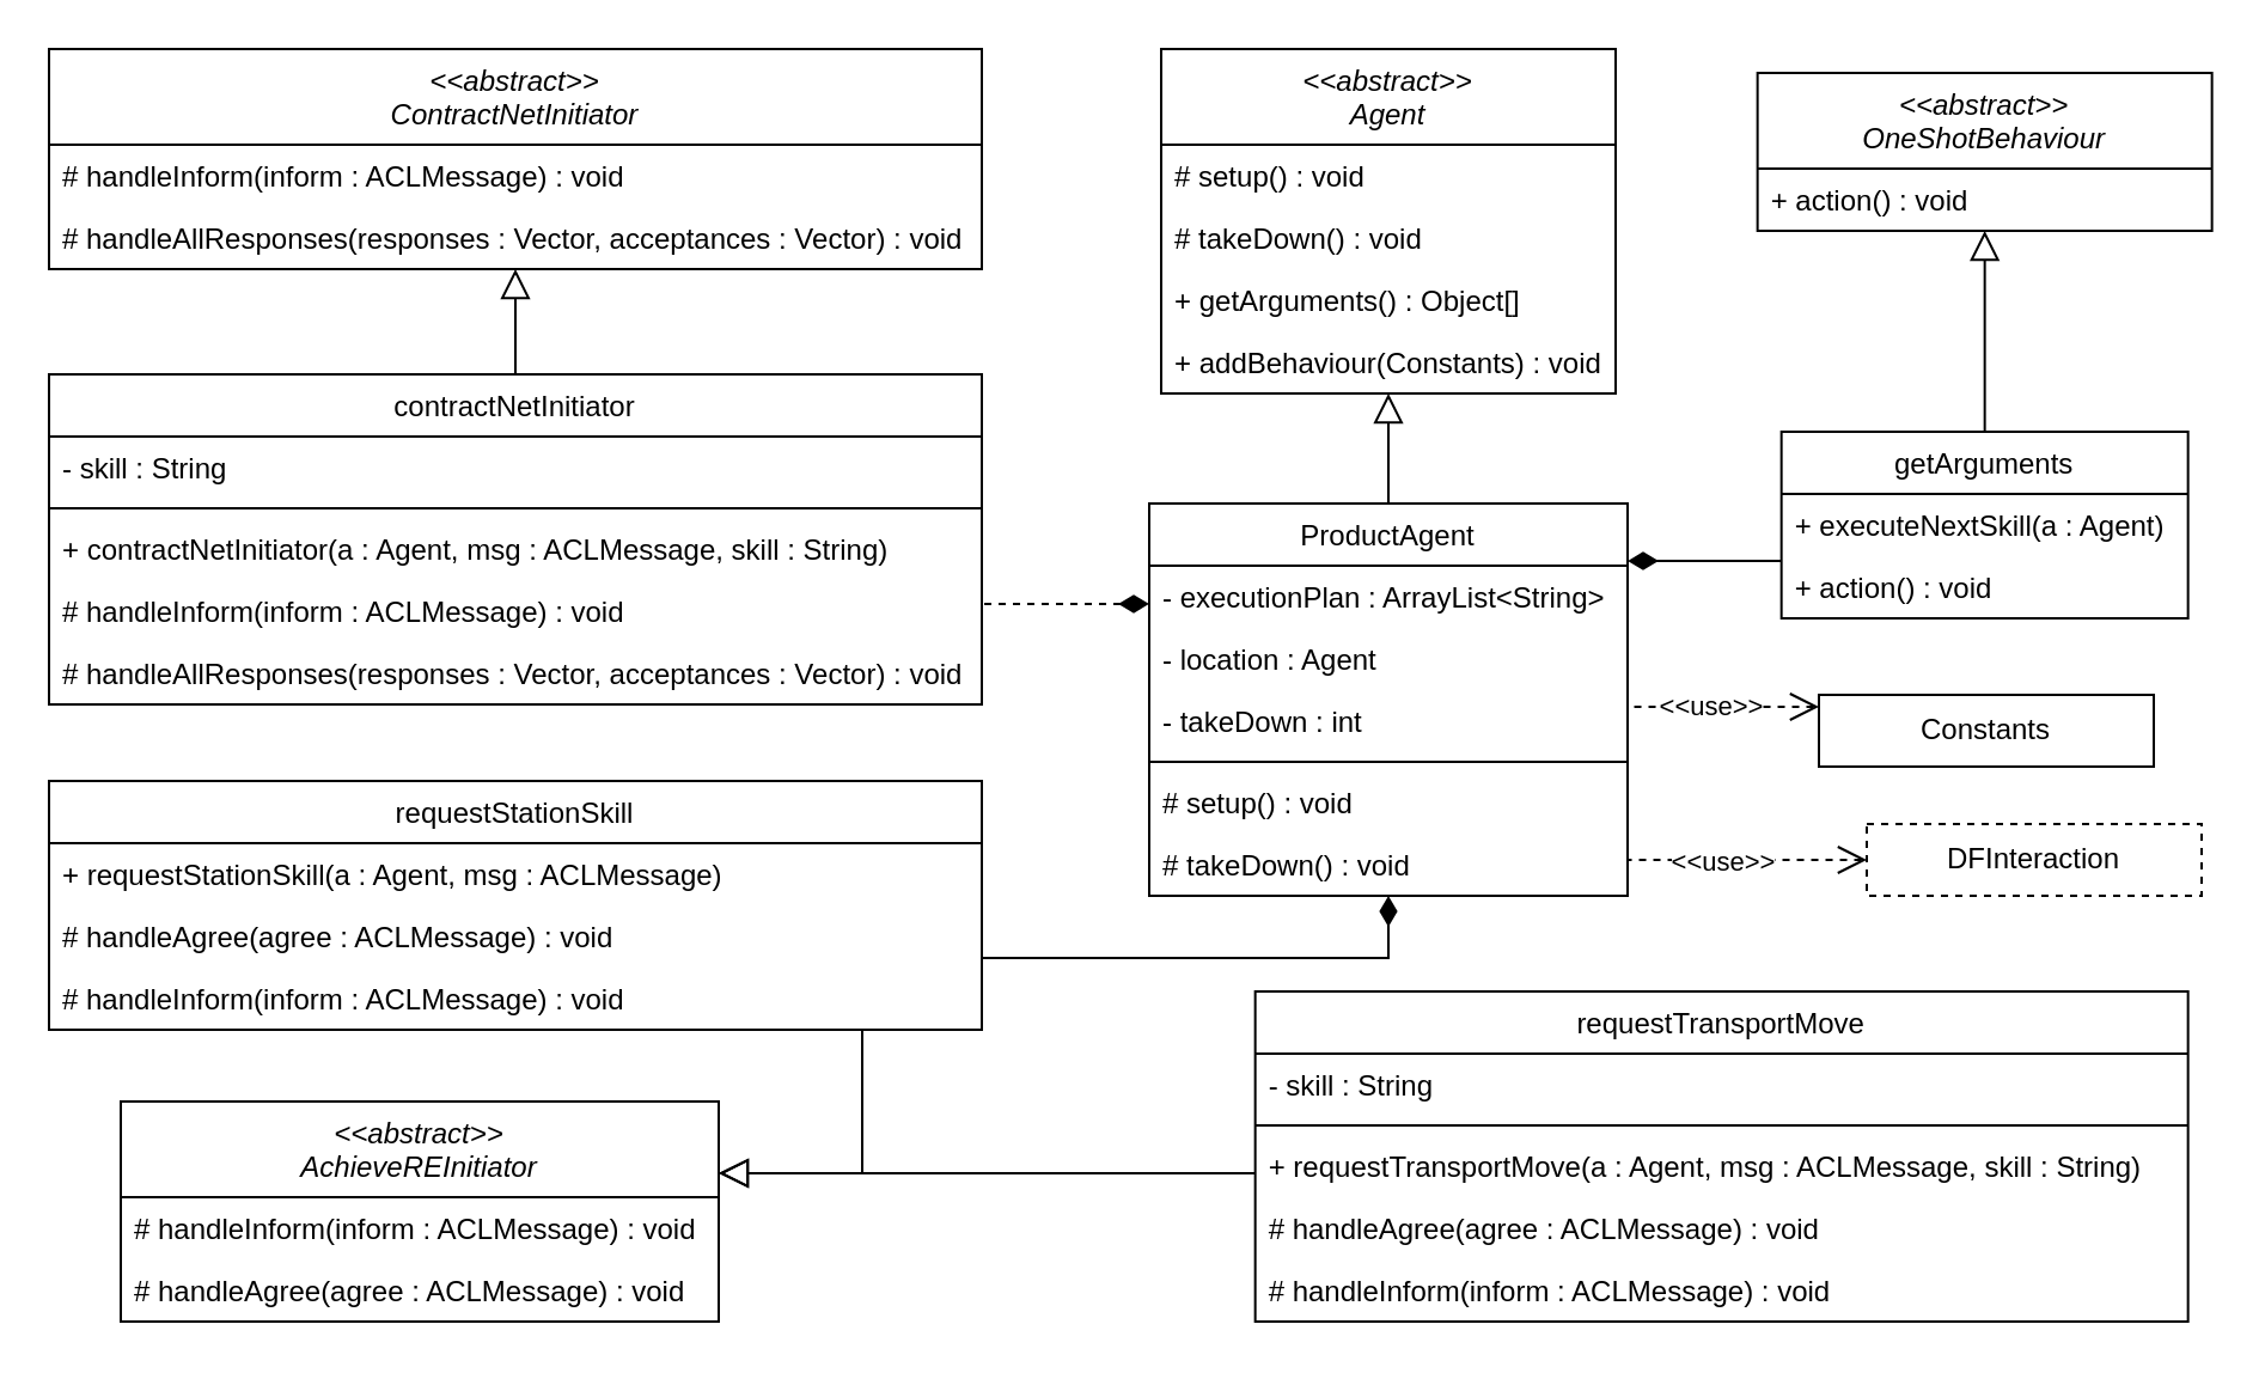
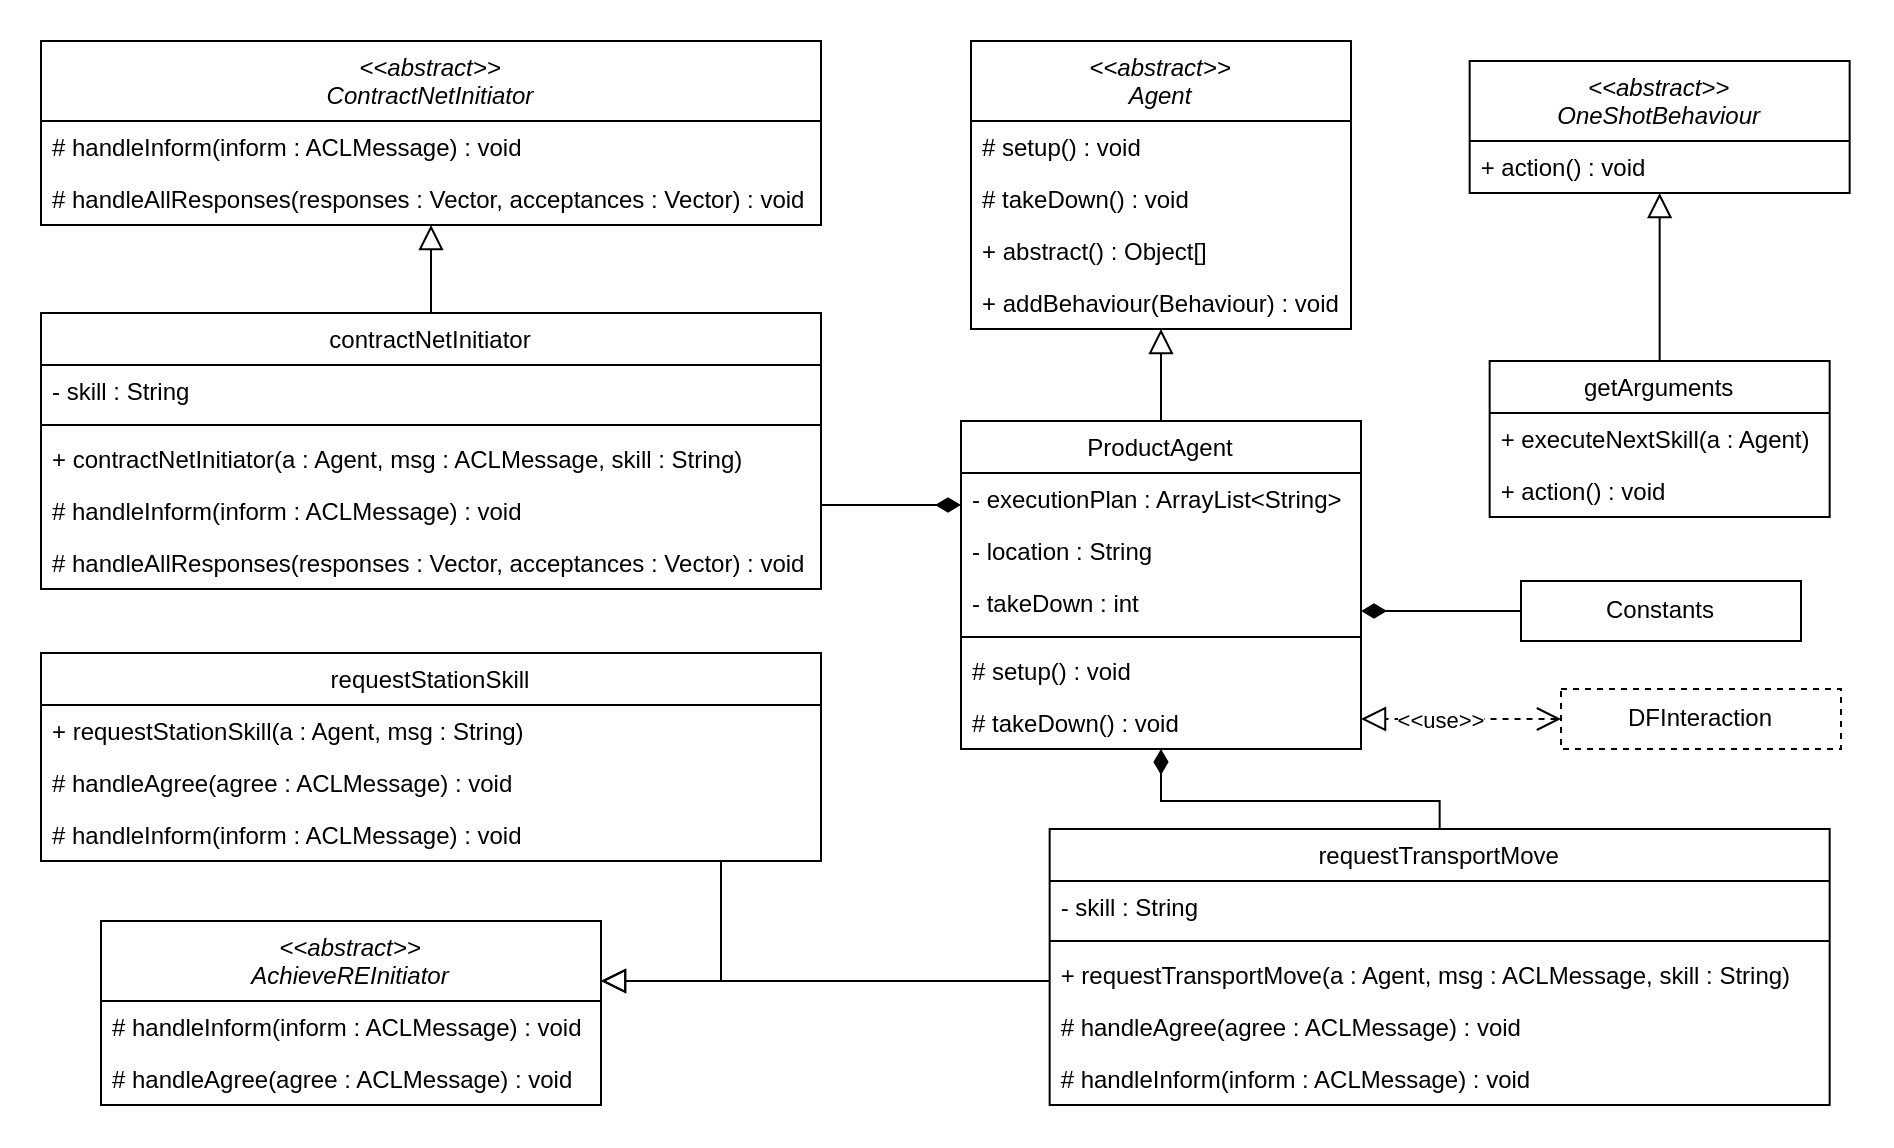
- <mxCell id="5" value="+ getArguments() : Object[]" style="text;align=left;verticalAlign=top;spacingLeft=4;spacingRight=4;overflow=hidden;rotatable=0;points=[[0,0.5],[1,0.5]];portConstraint=eastwest;rounded=0;shadow=0;html=0;" parent="2" vertex="1"><mxGeometry y="92" width="190" height="26" as="geometry" /></mxCell>
+ <mxCell id="5" value="+ abstract() : Object[]" style="text;align=left;verticalAlign=top;spacingLeft=4;spacingRight=4;overflow=hidden;rotatable=0;points=[[0,0.5],[1,0.5]];portConstraint=eastwest;rounded=0;shadow=0;html=0;" parent="2" vertex="1"><mxGeometry y="92" width="190" height="26" as="geometry" /></mxCell>
- <mxCell id="6" value="+ addBehaviour(Constants) : void" style="text;align=left;verticalAlign=top;spacingLeft=4;spacingRight=4;overflow=hidden;rotatable=0;points=[[0,0.5],[1,0.5]];portConstraint=eastwest;rounded=0;shadow=0;html=0;" parent="2" vertex="1"><mxGeometry y="118" width="190" height="26" as="geometry" /></mxCell>
+ <mxCell id="6" value="+ addBehaviour(Behaviour) : void" style="text;align=left;verticalAlign=top;spacingLeft=4;spacingRight=4;overflow=hidden;rotatable=0;points=[[0,0.5],[1,0.5]];portConstraint=eastwest;rounded=0;shadow=0;html=0;" parent="2" vertex="1"><mxGeometry y="118" width="190" height="26" as="geometry" /></mxCell>
- <mxCell id="18" value="" style="html=1;startArrow=diamondThin;startFill=1;edgeStyle=elbowEdgeStyle;elbow=vertical;startSize=10;endArrow=none;endFill=0;rounded=0;" parent="1" source="7" target="15" edge="1"><mxGeometry width="160" relative="1" as="geometry"><mxPoint x="800" y="30" as="sourcePoint" /><mxPoint x="960" y="30" as="targetPoint" /></mxGeometry></mxCell>
+ <mxCell id="18" value="" style="html=1;startArrow=diamondThin;startFill=1;edgeStyle=elbowEdgeStyle;elbow=vertical;startSize=10;endArrow=none;endFill=0;rounded=0;" parent="1" source="7" target="55" edge="1"><mxGeometry width="160" relative="1" as="geometry"><mxPoint x="800" y="30" as="sourcePoint" /><mxPoint x="960" y="30" as="targetPoint" /></mxGeometry></mxCell>
- <mxCell id="31" value="" style="html=1;startArrow=diamondThin;startFill=1;edgeStyle=elbowEdgeStyle;elbow=vertical;startSize=10;endArrow=none;endFill=0;rounded=0;dashed=1;" parent="1" source="7" target="22" edge="1"><mxGeometry width="160" relative="1" as="geometry"><mxPoint x="400" y="360" as="sourcePoint" /><mxPoint x="450" y="360" as="targetPoint" /></mxGeometry></mxCell>
+ <mxCell id="31" value="" style="html=1;startArrow=diamondThin;startFill=1;edgeStyle=elbowEdgeStyle;elbow=vertical;startSize=10;endArrow=none;endFill=0;rounded=0;" parent="1" source="7" target="22" edge="1"><mxGeometry width="160" relative="1" as="geometry"><mxPoint x="400" y="360" as="sourcePoint" /><mxPoint x="450" y="360" as="targetPoint" /></mxGeometry></mxCell>
- <mxCell id="9" value="- location : Agent" style="text;align=left;verticalAlign=top;spacingLeft=4;spacingRight=4;overflow=hidden;rotatable=0;points=[[0,0.5],[1,0.5]];portConstraint=eastwest;rounded=0;shadow=0;html=0;" parent="7" vertex="1"><mxGeometry y="52" width="200" height="26" as="geometry" /></mxCell>
+ <mxCell id="9" value="- location : String" style="text;align=left;verticalAlign=top;spacingLeft=4;spacingRight=4;overflow=hidden;rotatable=0;points=[[0,0.5],[1,0.5]];portConstraint=eastwest;rounded=0;shadow=0;html=0;" parent="7" vertex="1"><mxGeometry y="52" width="200" height="26" as="geometry" /></mxCell>
- <mxCell id="53" style="edgeStyle=orthogonalEdgeStyle;rounded=0;orthogonalLoop=1;jettySize=auto;html=1;endSize=10;endArrow=none;endFill=0;dashed=1;startArrow=open;startFill=0;startSize=10;" edge="1" parent="1" source="55" target="10"><mxGeometry relative="1" as="geometry"><Array as="points"><mxPoint x="710" y="295" /><mxPoint x="710" y="295" /></Array></mxGeometry></mxCell>
- <mxCell id="54" value="&amp;lt;&amp;lt;use&amp;gt;&amp;gt;" style="edgeLabel;html=1;align=center;verticalAlign=middle;resizable=0;points=[];" vertex="1" connectable="0" parent="53"><mxGeometry x="0.464" relative="1" as="geometry"><mxPoint x="13" y="-1" as="offset" /></mxGeometry></mxCell>
- <mxCell id="50" style="edgeStyle=orthogonalEdgeStyle;rounded=0;orthogonalLoop=1;jettySize=auto;html=1;endSize=10;endArrow=none;endFill=0;dashed=1;startArrow=open;startFill=0;startSize=10;" edge="1" parent="1" source="52" target="7"><mxGeometry relative="1" as="geometry"><Array as="points"><mxPoint x="710" y="359" /><mxPoint x="710" y="359" /></Array></mxGeometry></mxCell>
+ <mxCell id="50" style="edgeStyle=orthogonalEdgeStyle;rounded=0;orthogonalLoop=1;jettySize=auto;html=1;endSize=10;endArrow=block;endFill=0;dashed=1;startArrow=open;startFill=0;startSize=10;" edge="1" parent="1" source="52" target="7"><mxGeometry relative="1" as="geometry"><Array as="points"><mxPoint x="710" y="359" /><mxPoint x="710" y="359" /></Array></mxGeometry></mxCell>
- <mxCell id="44" value="+ requestStationSkill(a : Agent, msg : ACLMessage)" style="text;align=left;verticalAlign=top;spacingLeft=4;spacingRight=4;overflow=hidden;rotatable=0;points=[[0,0.5],[1,0.5]];portConstraint=eastwest;" parent="43" vertex="1"><mxGeometry y="26" width="390" height="26" as="geometry" /></mxCell>
+ <mxCell id="44" value="+ requestStationSkill(a : Agent, msg : String)" style="text;align=left;verticalAlign=top;spacingLeft=4;spacingRight=4;overflow=hidden;rotatable=0;points=[[0,0.5],[1,0.5]];portConstraint=eastwest;" parent="43" vertex="1"><mxGeometry y="26" width="390" height="26" as="geometry" /></mxCell>
- <mxCell id="49" value="" style="html=1;startArrow=diamondThin;startFill=1;edgeStyle=elbowEdgeStyle;elbow=vertical;startSize=10;endArrow=none;endFill=0;rounded=0;" parent="1" source="7" target="43" edge="1"><mxGeometry width="160" relative="1" as="geometry"><mxPoint x="590" y="384" as="sourcePoint" /><mxPoint x="715" y="440" as="targetPoint" /><Array as="points"><mxPoint x="580" y="400" /></Array></mxGeometry></mxCell>
+ <mxCell id="48" value="" style="html=1;startArrow=diamondThin;startFill=1;edgeStyle=elbowEdgeStyle;elbow=vertical;startSize=10;endArrow=none;endFill=0;rounded=0;entryX=0.5;entryY=0;entryDx=0;entryDy=0;" parent="1" source="7" target="33" edge="1"><mxGeometry width="160" relative="1" as="geometry"><mxPoint x="590" y="390" as="sourcePoint" /><mxPoint x="704" y="430" as="targetPoint" /><Array as="points"><mxPoint x="580" y="400" /></Array></mxGeometry></mxCell>
